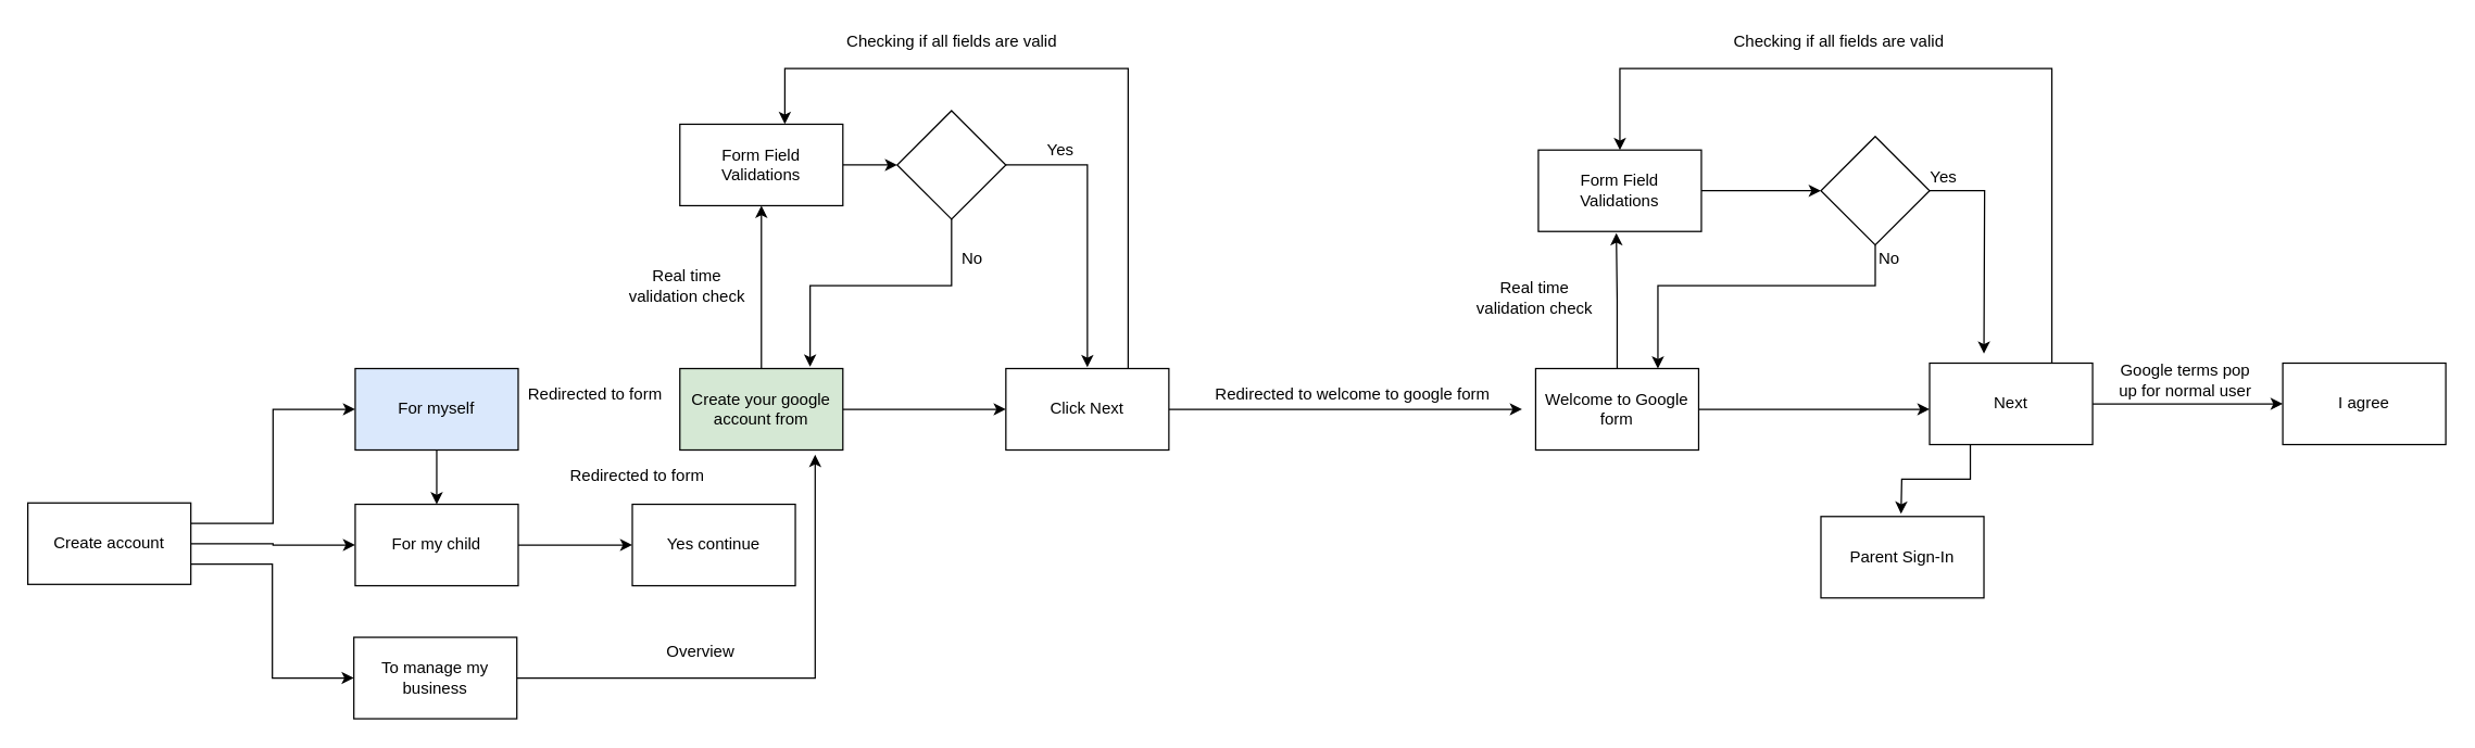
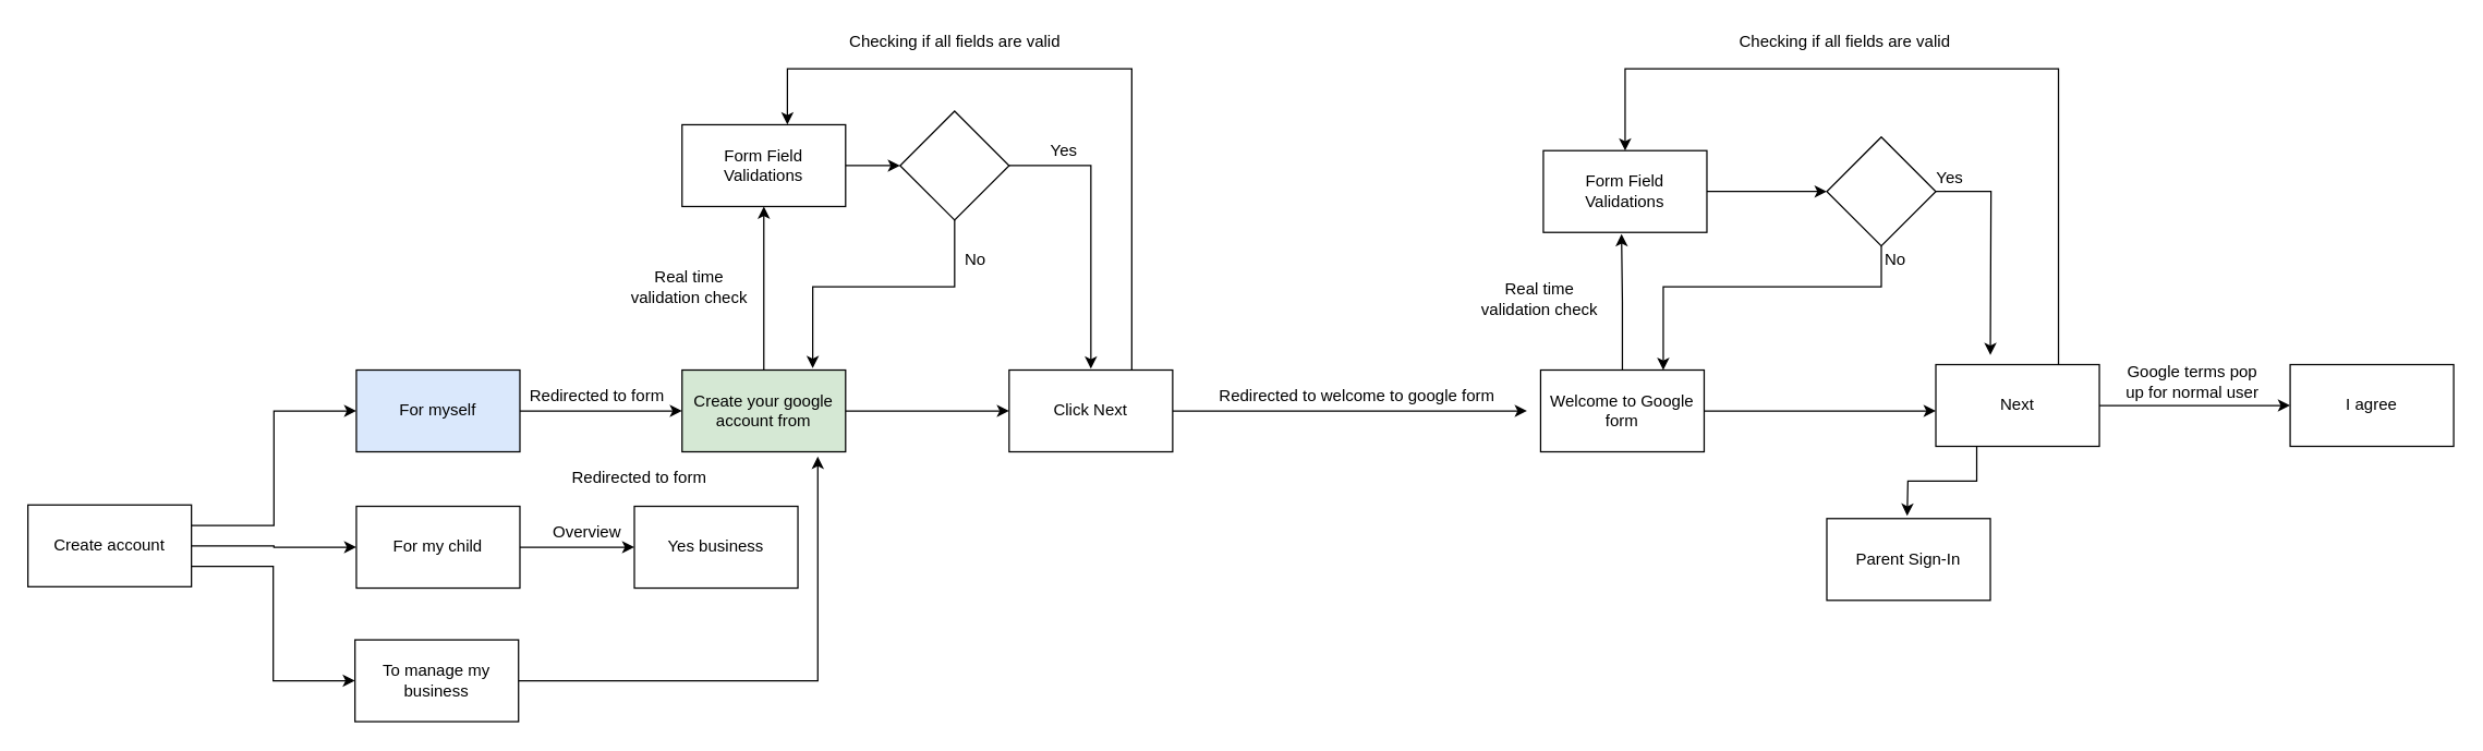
- <mxCell id="6" style="edgeStyle=orthogonalEdgeStyle;rounded=0;orthogonalLoop=1;jettySize=auto;html=1;" edge="1" parent="1" source="7" target="9"><mxGeometry relative="1" as="geometry"><mxPoint x="460" y="301" as="targetPoint" /></mxGeometry></mxCell>
+ <mxCell id="6" style="edgeStyle=orthogonalEdgeStyle;rounded=0;orthogonalLoop=1;jettySize=auto;html=1;" edge="1" parent="1" source="7" target="14"><mxGeometry relative="1" as="geometry"><mxPoint x="460" y="301" as="targetPoint" /></mxGeometry></mxCell>
- <mxCell id="49" value="Yes continue" style="rounded=0;whiteSpace=wrap;html=1;" vertex="1" parent="1"><mxGeometry x="465" y="371" width="120" height="60" as="geometry" /></mxCell>
+ <mxCell id="49" value="Yes business" style="rounded=0;whiteSpace=wrap;html=1;" vertex="1" parent="1"><mxGeometry x="465" y="371" width="120" height="60" as="geometry" /></mxCell>
- <mxCell id="50" value="Overview" style="text;html=1;align=center;verticalAlign=middle;resizable=0;points=[];autosize=1;strokeColor=none;" vertex="1" parent="1"><mxGeometry x="480" y="470" width="70" height="20" as="geometry" /></mxCell>
+ <mxCell id="50" value="Overview" style="text;html=1;align=center;verticalAlign=middle;resizable=0;points=[];autosize=1;strokeColor=none;" vertex="1" parent="1"><mxGeometry x="395" y="380" width="70" height="20" as="geometry" /></mxCell>
